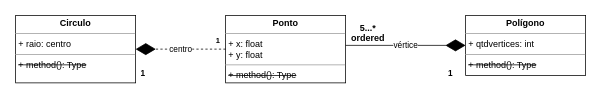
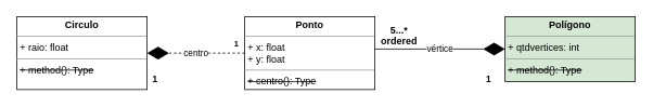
- <mxCell id="2" value="&lt;p style=&quot;margin: 0px ; margin-top: 4px ; text-align: center&quot;&gt;&lt;b&gt;Circulo&lt;/b&gt;&lt;/p&gt;&lt;hr size=&quot;1&quot;&gt;&lt;p style=&quot;margin: 0px ; margin-left: 4px&quot;&gt;+ raio: centro&lt;/p&gt;&lt;hr size=&quot;1&quot;&gt;&lt;p style=&quot;margin: 0px ; margin-left: 4px&quot;&gt;&lt;strike&gt;+ method(): Type&lt;/strike&gt;&lt;/p&gt;" style="verticalAlign=top;align=left;overflow=fill;fontSize=12;fontFamily=Helvetica;html=1;" vertex="1" parent="1"><mxGeometry x="20" y="20" width="160" height="90" as="geometry" /></mxCell>
+ <mxCell id="2" value="&lt;p style=&quot;margin: 0px ; margin-top: 4px ; text-align: center&quot;&gt;&lt;b&gt;Circulo&lt;/b&gt;&lt;/p&gt;&lt;hr size=&quot;1&quot;&gt;&lt;p style=&quot;margin: 0px ; margin-left: 4px&quot;&gt;+ raio: float&lt;/p&gt;&lt;hr size=&quot;1&quot;&gt;&lt;p style=&quot;margin: 0px ; margin-left: 4px&quot;&gt;&lt;strike&gt;+ method(): Type&lt;/strike&gt;&lt;/p&gt;" style="verticalAlign=top;align=left;overflow=fill;fontSize=12;fontFamily=Helvetica;html=1;" vertex="1" parent="1"><mxGeometry x="20" y="20" width="160" height="90" as="geometry" /></mxCell>
- <mxCell id="4" value="&lt;p style=&quot;margin: 0px ; margin-top: 4px ; text-align: center&quot;&gt;&lt;b&gt;Ponto&lt;/b&gt;&lt;/p&gt;&lt;hr size=&quot;1&quot;&gt;&lt;p style=&quot;margin: 0px ; margin-left: 4px&quot;&gt;+ x: float&lt;/p&gt;&lt;p style=&quot;margin: 0px ; margin-left: 4px&quot;&gt;+ y: float&lt;/p&gt;&lt;hr size=&quot;1&quot;&gt;&lt;p style=&quot;margin: 0px ; margin-left: 4px&quot;&gt;&lt;strike&gt;+ method(): Type&lt;/strike&gt;&lt;/p&gt;" style="verticalAlign=top;align=left;overflow=fill;fontSize=12;fontFamily=Helvetica;html=1;" vertex="1" parent="1"><mxGeometry x="300" y="20" width="160" height="90" as="geometry" /></mxCell>
+ <mxCell id="4" value="&lt;p style=&quot;margin: 0px ; margin-top: 4px ; text-align: center&quot;&gt;&lt;b&gt;Ponto&lt;/b&gt;&lt;/p&gt;&lt;hr size=&quot;1&quot;&gt;&lt;p style=&quot;margin: 0px ; margin-left: 4px&quot;&gt;+ x: float&lt;/p&gt;&lt;p style=&quot;margin: 0px ; margin-left: 4px&quot;&gt;+ y: float&lt;/p&gt;&lt;hr size=&quot;1&quot;&gt;&lt;p style=&quot;margin: 0px ; margin-left: 4px&quot;&gt;&lt;strike&gt;+ centro(): Type&lt;/strike&gt;&lt;/p&gt;" style="verticalAlign=top;align=left;overflow=fill;fontSize=12;fontFamily=Helvetica;html=1;" vertex="1" parent="1"><mxGeometry x="300" y="20" width="160" height="90" as="geometry" /></mxCell>
- <mxCell id="3" value="&lt;p style=&quot;margin: 0px ; margin-top: 4px ; text-align: center&quot;&gt;&lt;b&gt;Polígono&lt;/b&gt;&lt;/p&gt;&lt;hr size=&quot;1&quot;&gt;&lt;p style=&quot;margin: 0px ; margin-left: 4px&quot;&gt;+ qtdvertices: int&lt;/p&gt;&lt;hr size=&quot;1&quot;&gt;&lt;p style=&quot;margin: 0px ; margin-left: 4px&quot;&gt;&lt;strike&gt;+ method(): Type&lt;/strike&gt;&lt;/p&gt;" style="verticalAlign=top;align=left;overflow=fill;fontSize=12;fontFamily=Helvetica;html=1;" vertex="1" parent="1"><mxGeometry x="620" y="20" width="160" height="80" as="geometry" /></mxCell>
+ <mxCell id="3" value="&lt;p style=&quot;margin: 0px ; margin-top: 4px ; text-align: center&quot;&gt;&lt;b&gt;Polígono&lt;/b&gt;&lt;/p&gt;&lt;hr size=&quot;1&quot;&gt;&lt;p style=&quot;margin: 0px ; margin-left: 4px&quot;&gt;+ qtdvertices: int&lt;/p&gt;&lt;hr size=&quot;1&quot;&gt;&lt;p style=&quot;margin: 0px ; margin-left: 4px&quot;&gt;&lt;strike&gt;+ method(): Type&lt;/strike&gt;&lt;/p&gt;" style="verticalAlign=top;align=left;overflow=fill;fontSize=12;fontFamily=Helvetica;html=1;fillColor=#d5e8d4;" vertex="1" parent="1"><mxGeometry x="620" y="20" width="160" height="80" as="geometry" /></mxCell>
